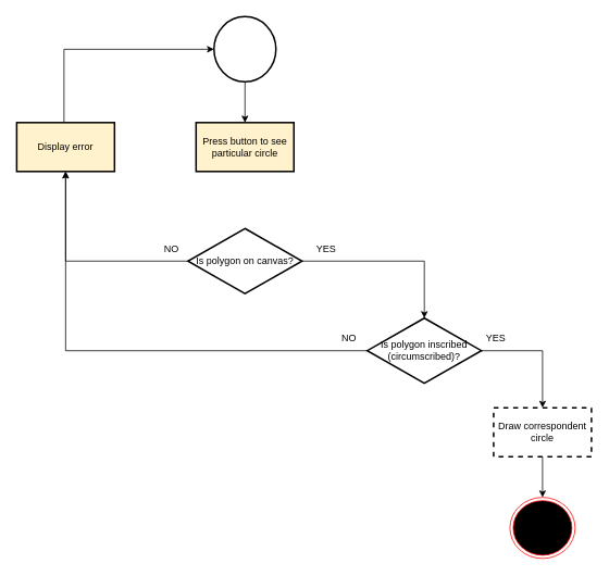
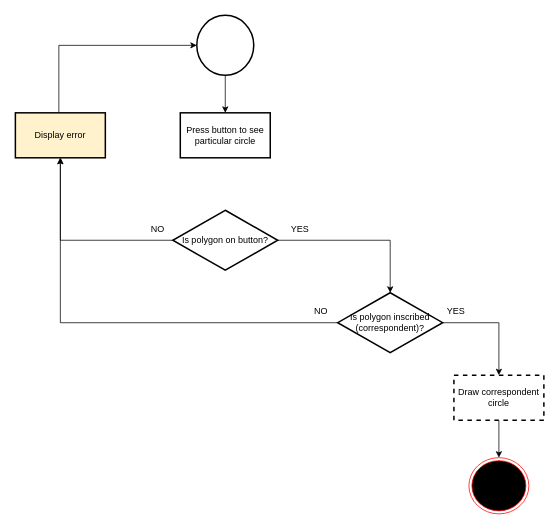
- <mxCell id="4" value="Press button to see particular circle" style="whiteSpace=wrap;html=1;strokeWidth=2;fillColor=#fff2cc;" vertex="1" parent="1"><mxGeometry x="240" y="150" width="120" height="60" as="geometry" /></mxCell>
+ <mxCell id="4" value="Press button to see particular circle" style="whiteSpace=wrap;html=1;strokeWidth=2;" vertex="1" parent="1"><mxGeometry x="240" y="150" width="120" height="60" as="geometry" /></mxCell>
- <mxCell id="7" value="Is polygon on canvas?" style="rhombus;whiteSpace=wrap;html=1;strokeWidth=2;" vertex="1" parent="1"><mxGeometry x="230" y="280" width="140" height="80" as="geometry" /></mxCell>
+ <mxCell id="7" value="Is polygon on button?" style="rhombus;whiteSpace=wrap;html=1;strokeWidth=2;" vertex="1" parent="1"><mxGeometry x="230" y="280" width="140" height="80" as="geometry" /></mxCell>
- <mxCell id="13" value="Is polygon inscribed (circumscribed)?" style="rhombus;whiteSpace=wrap;html=1;strokeWidth=2;" vertex="1" parent="1"><mxGeometry x="450" y="390" width="140" height="80" as="geometry" /></mxCell>
+ <mxCell id="13" value="Is polygon inscribed (correspondent)?" style="rhombus;whiteSpace=wrap;html=1;strokeWidth=2;" vertex="1" parent="1"><mxGeometry x="450" y="390" width="140" height="80" as="geometry" /></mxCell>
